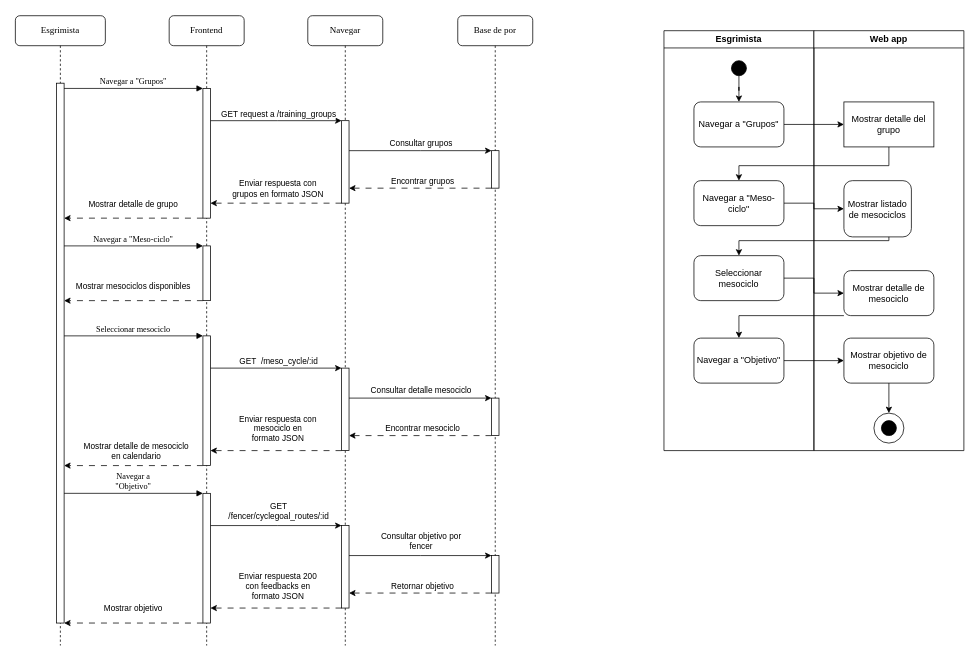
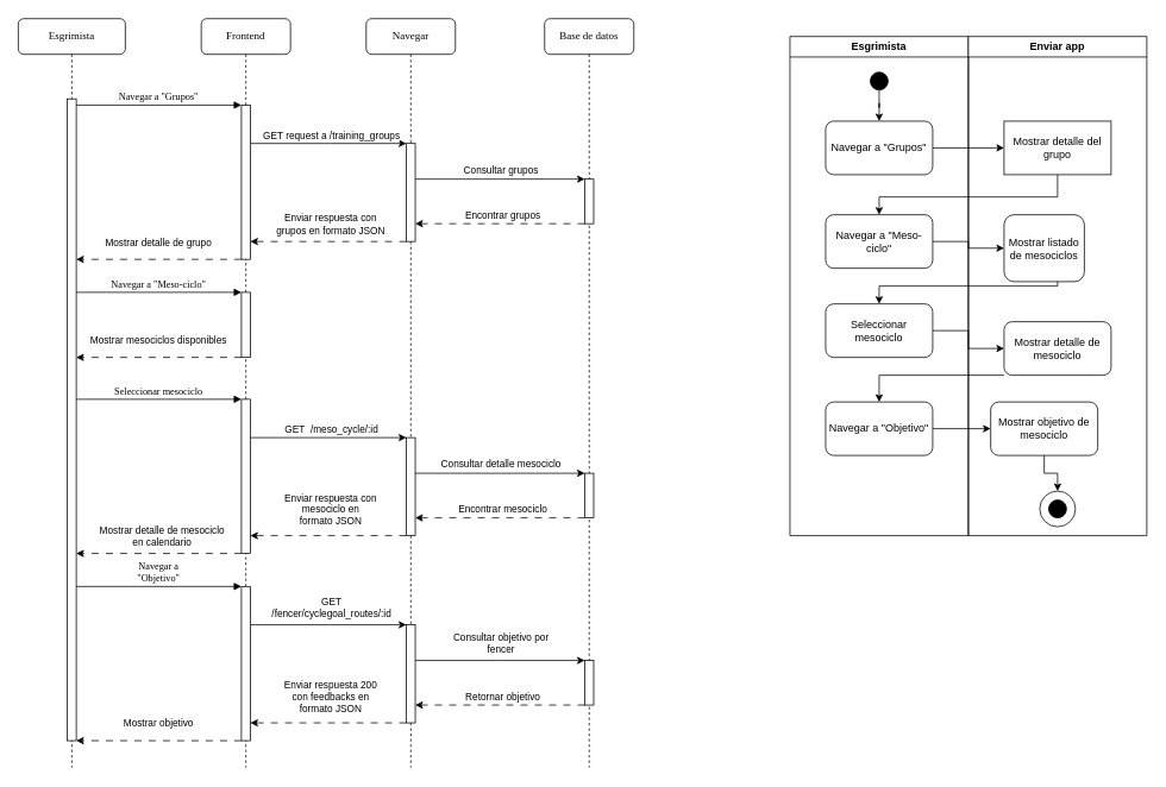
- <mxCell id="3" value="Base de por" style="shape=umlLifeline;perimeter=lifelinePerimeter;whiteSpace=wrap;html=1;container=0;collapsible=0;recursiveResize=0;outlineConnect=0;rounded=1;shadow=0;comic=0;labelBackgroundColor=none;strokeWidth=1;fontFamily=Verdana;fontSize=12;align=center;" parent="1" vertex="1"><mxGeometry x="610" y="20" width="100" height="840" as="geometry" /></mxCell>
+ <mxCell id="3" value="Base de datos" style="shape=umlLifeline;perimeter=lifelinePerimeter;whiteSpace=wrap;html=1;container=0;collapsible=0;recursiveResize=0;outlineConnect=0;rounded=1;shadow=0;comic=0;labelBackgroundColor=none;strokeWidth=1;fontFamily=Verdana;fontSize=12;align=center;" parent="1" vertex="1"><mxGeometry x="610" y="20" width="100" height="840" as="geometry" /></mxCell>
- <mxCell id="63" value="Web app" style="swimlane;whiteSpace=wrap;html=1;" parent="1" vertex="1"><mxGeometry x="1085" y="40" width="200" height="560" as="geometry" /></mxCell>
+ <mxCell id="63" value="Enviar app" style="swimlane;whiteSpace=wrap;html=1;" parent="1" vertex="1"><mxGeometry x="1085" y="40" width="200" height="560" as="geometry" /></mxCell>
- <mxCell id="68" value="Mostrar objetivo de mesociclo" style="rounded=1;whiteSpace=wrap;html=1;" parent="63" vertex="1"><mxGeometry x="40" y="410" width="120" height="60" as="geometry" /></mxCell>
+ <mxCell id="68" value="Mostrar objetivo de mesociclo" style="rounded=1;whiteSpace=wrap;html=1;" parent="63" vertex="1"><mxGeometry x="25" y="410" width="120" height="60" as="geometry" /></mxCell>
